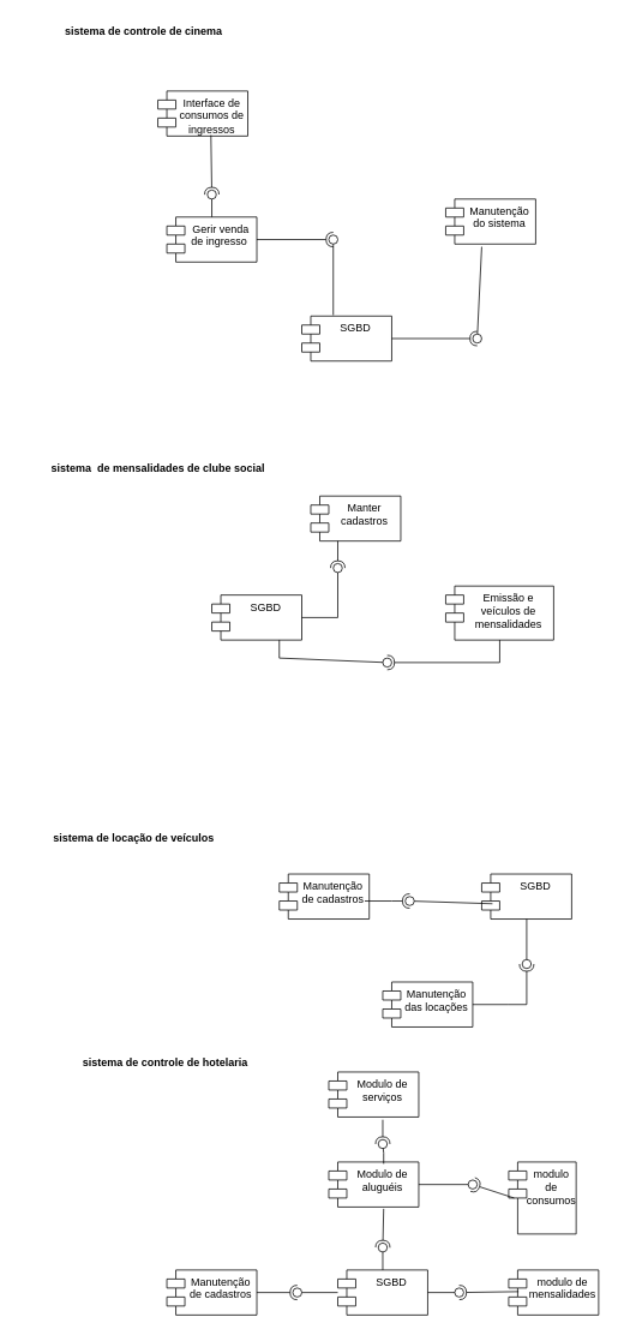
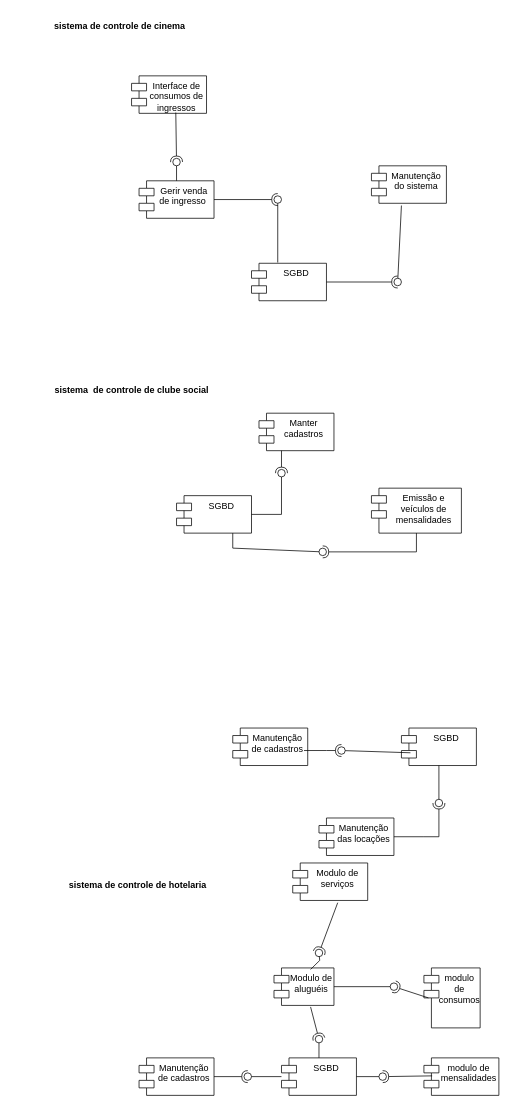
- <mxCell id="26" value="sistema&amp;nbsp; de mensalidades de clube social" style="text;align=center;fontStyle=1;verticalAlign=middle;spacingLeft=3;spacingRight=3;strokeColor=none;rotatable=0;points=[[0,0.5],[1,0.5]];portConstraint=eastwest;html=1;" parent="1" vertex="1"><mxGeometry x="65" y="500" width="220" height="40" as="geometry" /></mxCell>
+ <mxCell id="26" value="sistema&amp;nbsp; de controle de clube social" style="text;align=center;fontStyle=1;verticalAlign=middle;spacingLeft=3;spacingRight=3;strokeColor=none;rotatable=0;points=[[0,0.5],[1,0.5]];portConstraint=eastwest;html=1;" parent="1" vertex="1"><mxGeometry x="65" y="500" width="220" height="40" as="geometry" /></mxCell>
- <mxCell id="36" value="sistema de locação de veículos" style="text;align=center;fontStyle=1;verticalAlign=middle;spacingLeft=3;spacingRight=3;strokeColor=none;rotatable=0;points=[[0,0.5],[1,0.5]];portConstraint=eastwest;html=1;" parent="1" vertex="1"><mxGeometry x="20" y="910" width="255" height="40" as="geometry" /></mxCell>
- <mxCell id="46" value="Modulo de serviços" style="shape=module;align=left;spacingLeft=20;align=center;verticalAlign=top;whiteSpace=wrap;html=1;" parent="1" vertex="1"><mxGeometry x="365" y="1190" width="100" height="50" as="geometry" /></mxCell>
+ <mxCell id="46" value="Modulo de serviços" style="shape=module;align=left;spacingLeft=20;align=center;verticalAlign=top;whiteSpace=wrap;html=1;" parent="1" vertex="1"><mxGeometry x="390" y="1150" width="100" height="50" as="geometry" /></mxCell>
- <mxCell id="40" value="Modulo de aluguéis" style="shape=module;align=left;spacingLeft=20;align=center;verticalAlign=top;whiteSpace=wrap;html=1;" parent="1" vertex="1"><mxGeometry x="365" y="1290" width="100" height="50" as="geometry" /></mxCell>
+ <mxCell id="40" value="Modulo de aluguéis" style="shape=module;align=left;spacingLeft=20;align=center;verticalAlign=top;whiteSpace=wrap;html=1;" parent="1" vertex="1"><mxGeometry x="365" y="1290" width="80" height="50" as="geometry" /></mxCell>
